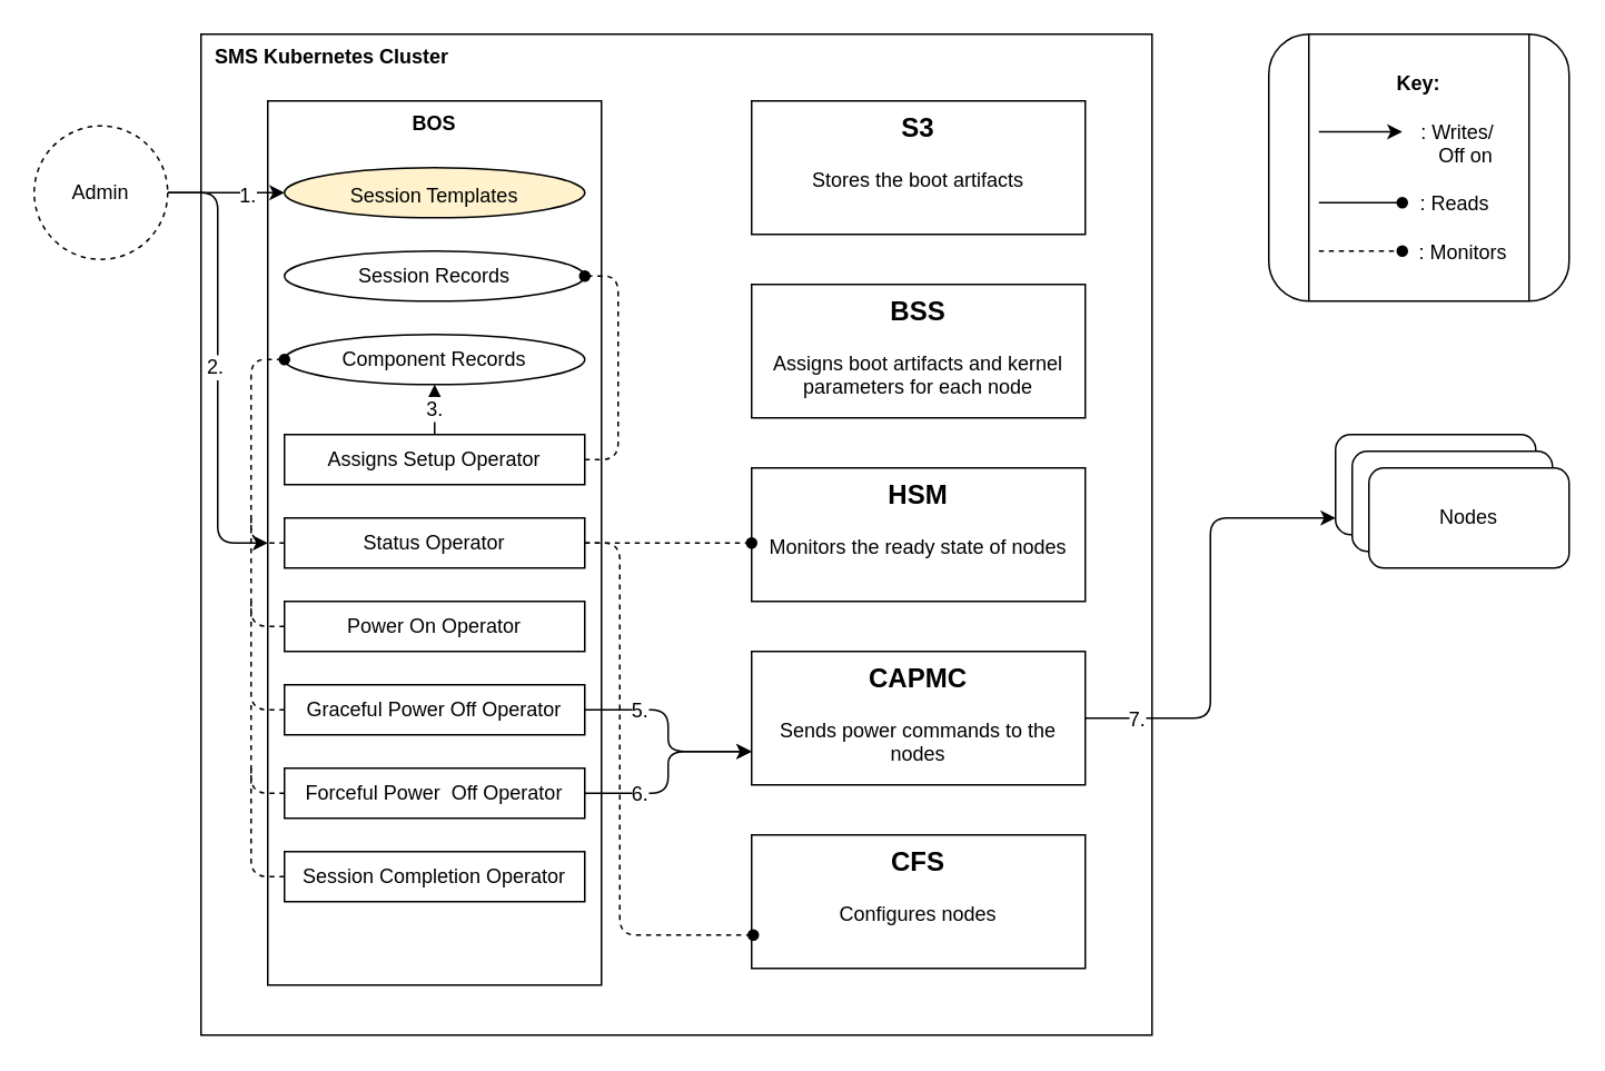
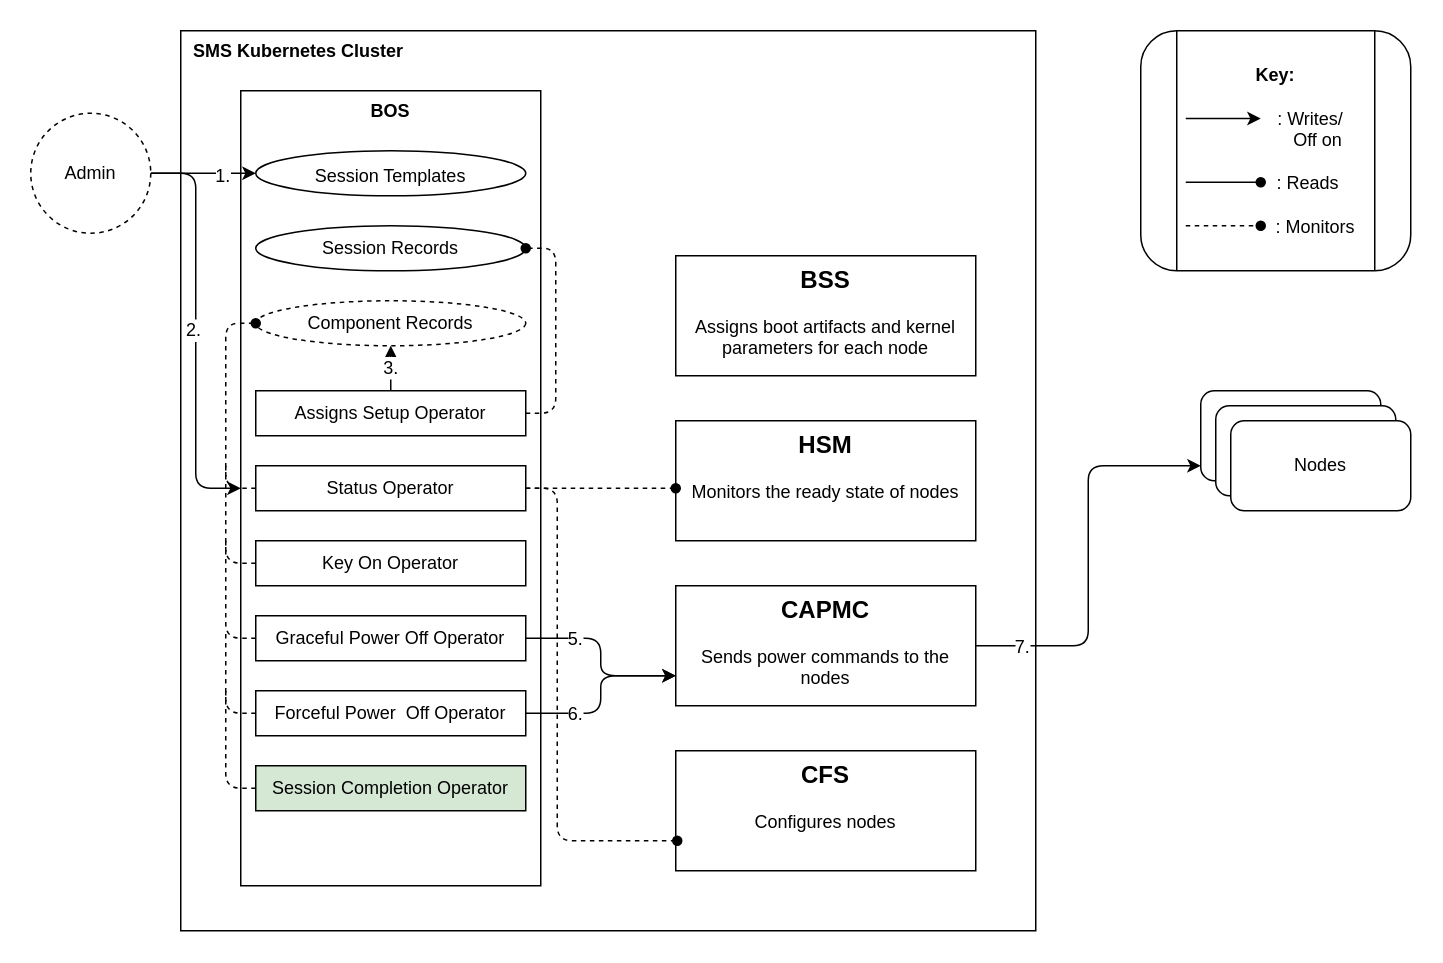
- <mxCell id="4" value="&lt;div&gt;&lt;b&gt;S3&lt;br&gt;&lt;/b&gt;&lt;/div&gt;&lt;div style=&quot;font-size: 12px;&quot;&gt;&lt;br&gt;&lt;/div&gt;&lt;div style=&quot;font-size: 12px;&quot;&gt;Stores the boot artifacts&lt;br&gt;&lt;b&gt;&lt;/b&gt;&lt;/div&gt;" style="rounded=0;whiteSpace=wrap;html=1;fontSize=16;verticalAlign=top;" parent="1" vertex="1"><mxGeometry x="450" y="60" width="200" height="80" as="geometry" /></mxCell>
- <mxCell id="30" value="&lt;font style=&quot;font-size: 12px;&quot;&gt;Session Templates&lt;/font&gt;" style="ellipse;whiteSpace=wrap;html=1;fontSize=16;verticalAlign=middle;glass=0;shadow=0;sketch=0;fillColor=#fff2cc;" parent="1" vertex="1"><mxGeometry x="170" y="100" width="180" height="30" as="geometry" /></mxCell>
+ <mxCell id="30" value="&lt;font style=&quot;font-size: 12px;&quot;&gt;Session Templates&lt;/font&gt;" style="ellipse;whiteSpace=wrap;html=1;fontSize=16;verticalAlign=middle;glass=0;shadow=0;sketch=0;" parent="1" vertex="1"><mxGeometry x="170" y="100" width="180" height="30" as="geometry" /></mxCell>
- <mxCell id="34" value="Component Records" style="ellipse;whiteSpace=wrap;html=1;fontSize=12;verticalAlign=middle;" parent="1" vertex="1"><mxGeometry x="170" y="200" width="180" height="30" as="geometry" /></mxCell>
+ <mxCell id="34" value="Component Records" style="ellipse;whiteSpace=wrap;html=1;fontSize=12;verticalAlign=middle;dashed=1;" parent="1" vertex="1"><mxGeometry x="170" y="200" width="180" height="30" as="geometry" /></mxCell>
- <mxCell id="14" value="Power On Operator" style="rounded=0;whiteSpace=wrap;html=1;fontSize=12;verticalAlign=middle;" parent="1" vertex="1"><mxGeometry x="170" y="360" width="180" height="30" as="geometry" /></mxCell>
+ <mxCell id="14" value="Key On Operator" style="rounded=0;whiteSpace=wrap;html=1;fontSize=12;verticalAlign=middle;" parent="1" vertex="1"><mxGeometry x="170" y="360" width="180" height="30" as="geometry" /></mxCell>
- <mxCell id="27" value="&lt;font style=&quot;font-size: 12px;&quot;&gt;Session Completion Operator&lt;br style=&quot;font-size: 12px;&quot;&gt;&lt;/font&gt;" style="rounded=0;whiteSpace=wrap;html=1;fontSize=12;verticalAlign=middle;" parent="1" vertex="1"><mxGeometry x="170" y="510" width="180" height="30" as="geometry" /></mxCell>
+ <mxCell id="27" value="&lt;font style=&quot;font-size: 12px;&quot;&gt;Session Completion Operator&lt;br style=&quot;font-size: 12px;&quot;&gt;&lt;/font&gt;" style="rounded=0;whiteSpace=wrap;html=1;fontSize=12;verticalAlign=middle;fillColor=#d5e8d4;" parent="1" vertex="1"><mxGeometry x="170" y="510" width="180" height="30" as="geometry" /></mxCell>
